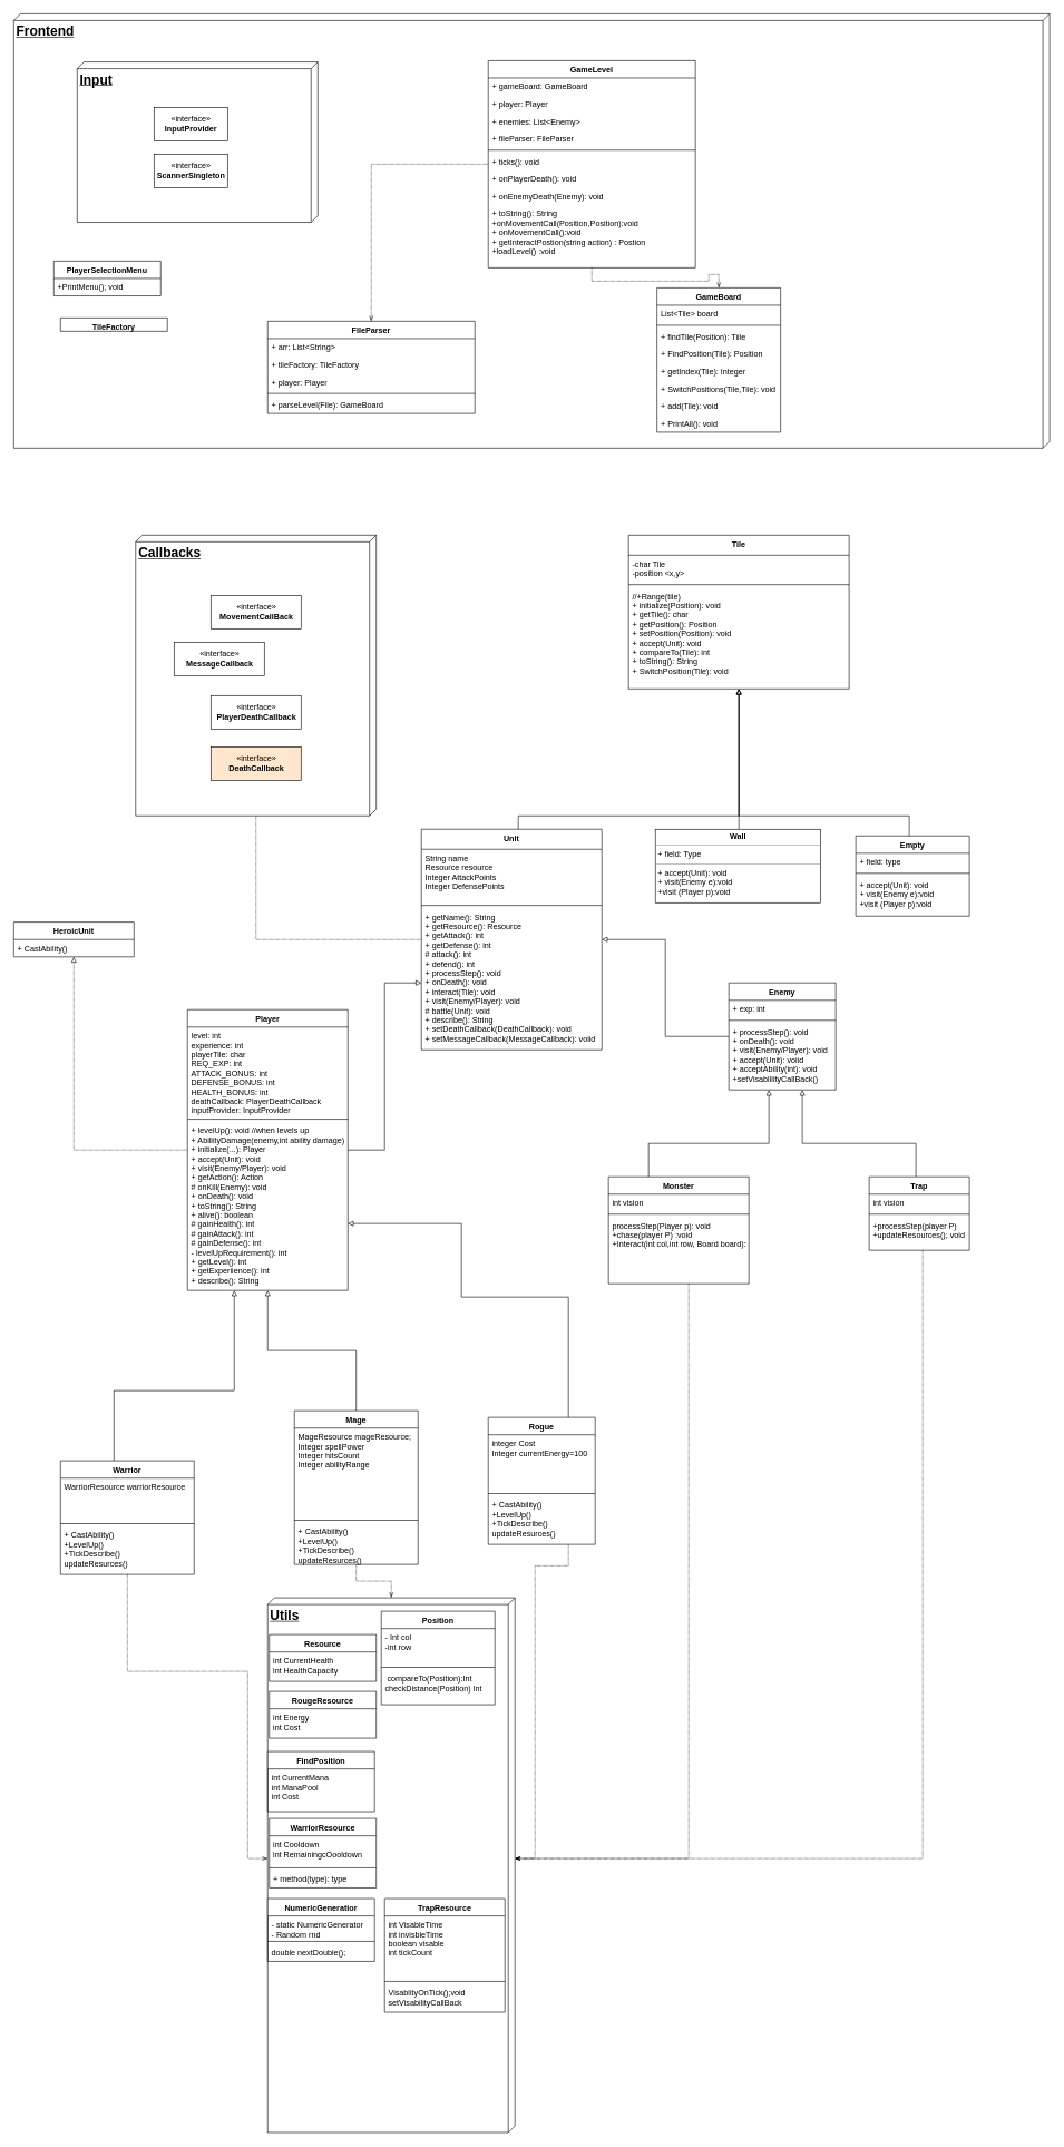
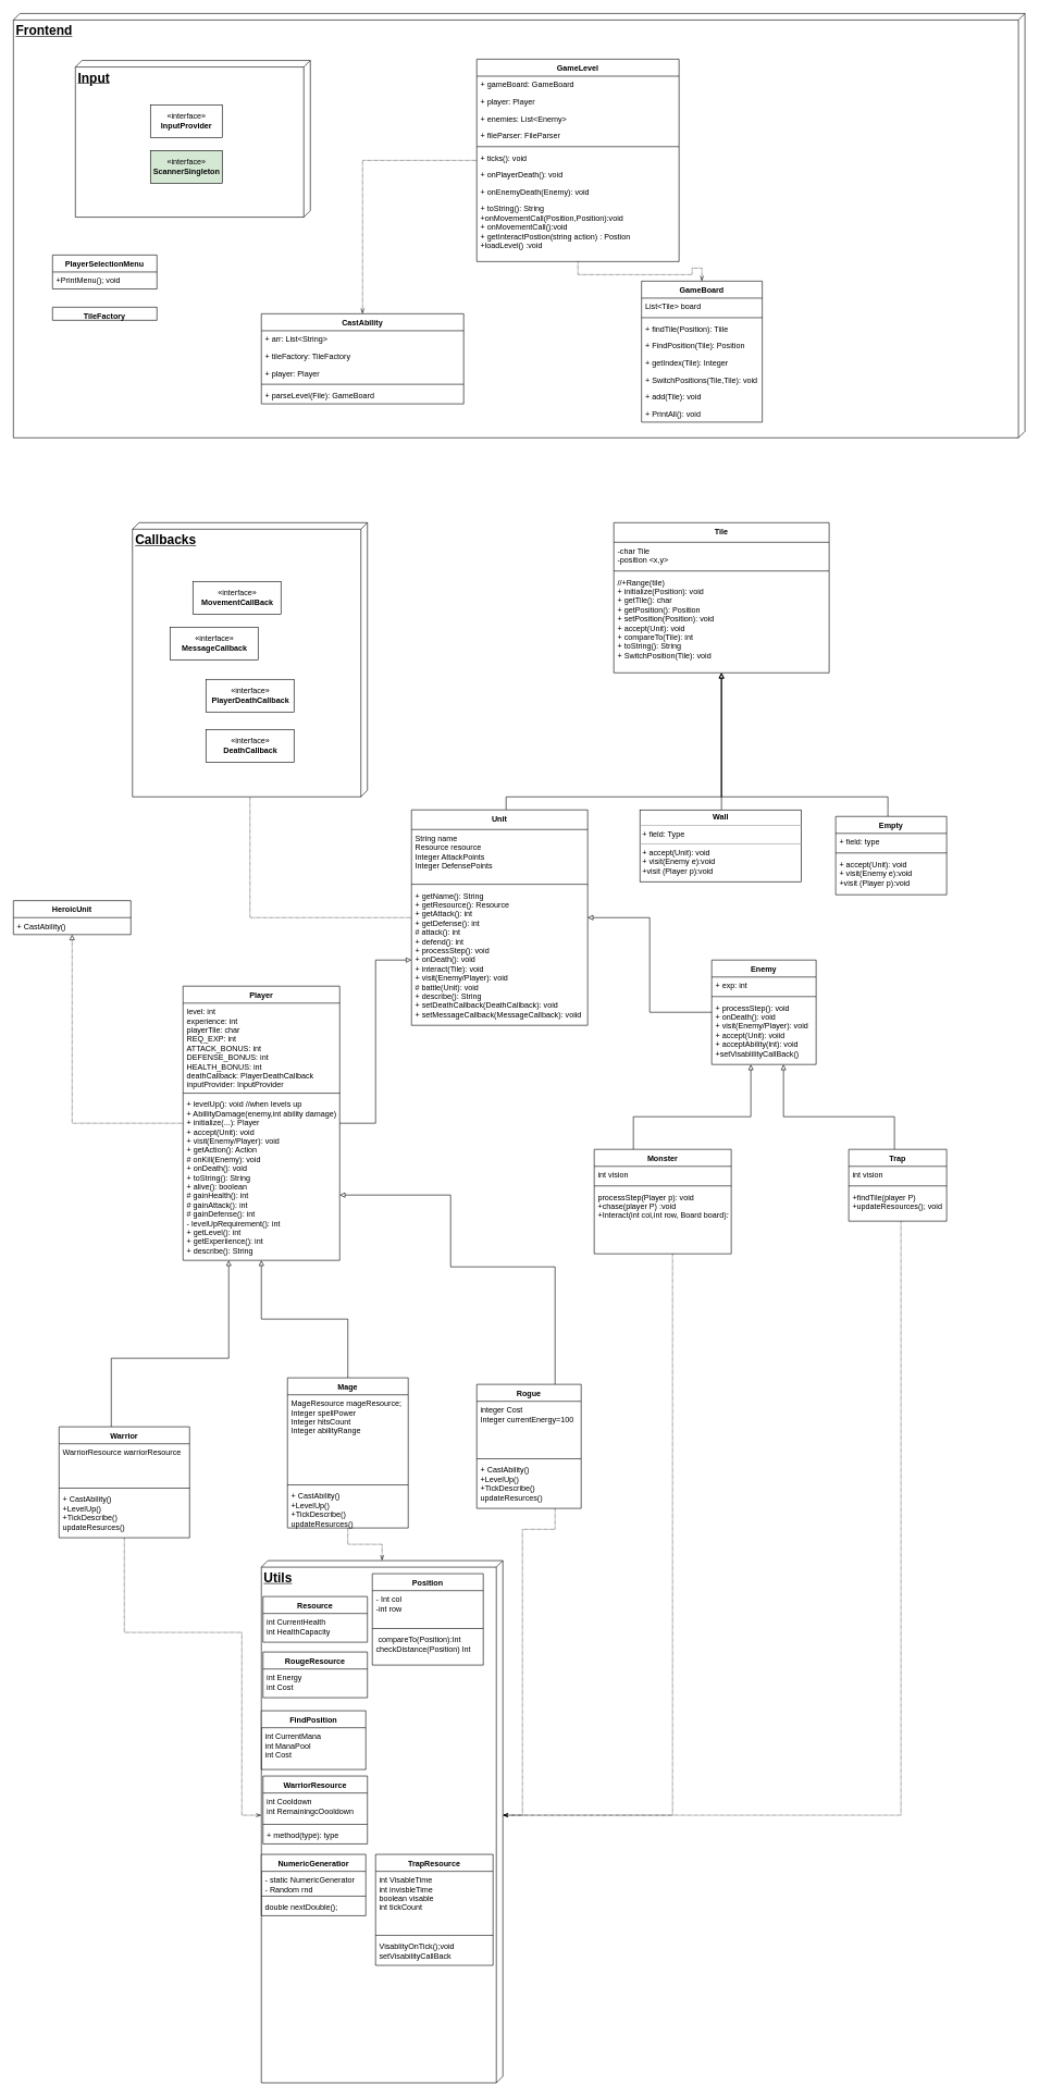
- <mxCell id="118" value="«interface»&lt;br&gt;&lt;b&gt;ScannerSingleton&lt;/b&gt;" style="html=1;" vertex="1" parent="1"><mxGeometry x="230" y="230" width="110" height="50" as="geometry" /></mxCell>
+ <mxCell id="118" value="«interface»&lt;br&gt;&lt;b&gt;ScannerSingleton&lt;/b&gt;" style="html=1;fillColor=#d5e8d4;" vertex="1" parent="1"><mxGeometry x="230" y="230" width="110" height="50" as="geometry" /></mxCell>
- <mxCell id="117" value="TileFactory" style="swimlane;fontStyle=1;align=center;verticalAlign=top;childLayout=stackLayout;horizontal=1;startSize=26;horizontalStack=0;resizeParent=1;resizeParentMax=0;resizeLast=0;collapsible=1;marginBottom=0;" parent="1" vertex="1"><mxGeometry x="90" y="475" width="160" height="20" as="geometry" /></mxCell>
+ <mxCell id="117" value="TileFactory" style="swimlane;fontStyle=1;align=center;verticalAlign=top;childLayout=stackLayout;horizontal=1;startSize=26;horizontalStack=0;resizeParent=1;resizeParentMax=0;resizeLast=0;collapsible=1;marginBottom=0;" parent="1" vertex="1"><mxGeometry x="80" y="470" width="160" height="20" as="geometry" /></mxCell>
- <mxCell id="82" value="FileParser" style="swimlane;fontStyle=1;align=center;verticalAlign=top;childLayout=stackLayout;horizontal=1;startSize=26;horizontalStack=0;resizeParent=1;resizeParentMax=0;resizeLast=0;collapsible=1;marginBottom=0;" parent="1" vertex="1"><mxGeometry x="400" y="480" width="310" height="138" as="geometry" /></mxCell>
+ <mxCell id="82" value="CastAbility" style="swimlane;fontStyle=1;align=center;verticalAlign=top;childLayout=stackLayout;horizontal=1;startSize=26;horizontalStack=0;resizeParent=1;resizeParentMax=0;resizeLast=0;collapsible=1;marginBottom=0;" parent="1" vertex="1"><mxGeometry x="400" y="480" width="310" height="138" as="geometry" /></mxCell>
- <mxCell id="119" value="«interface»&lt;br&gt;&lt;b&gt;MovementCallBack&lt;/b&gt;" style="html=1;" vertex="1" parent="1"><mxGeometry x="315" y="890" width="135" height="50" as="geometry" /></mxCell>
+ <mxCell id="119" value="«interface»&lt;br&gt;&lt;b&gt;MovementCallBack&lt;/b&gt;" style="html=1;" vertex="1" parent="1"><mxGeometry x="295" y="890" width="135" height="50" as="geometry" /></mxCell>
- <mxCell id="92" value="«interface»&lt;br&gt;&lt;b&gt;DeathCallback&lt;/b&gt;" style="html=1;fillColor=#ffe6cc;" parent="1" vertex="1"><mxGeometry x="315" y="1117" width="135" height="50" as="geometry" /></mxCell>
+ <mxCell id="92" value="«interface»&lt;br&gt;&lt;b&gt;DeathCallback&lt;/b&gt;" style="html=1;" parent="1" vertex="1"><mxGeometry x="315" y="1117" width="135" height="50" as="geometry" /></mxCell>
- <mxCell id="69" value="+processStep(player P)&#10;+updateResources(); void" style="text;strokeColor=none;fillColor=none;align=left;verticalAlign=top;spacingLeft=4;spacingRight=4;overflow=hidden;rotatable=0;points=[[0,0.5],[1,0.5]];portConstraint=eastwest;" parent="66" vertex="1"><mxGeometry y="60" width="150" height="50" as="geometry" /></mxCell>
+ <mxCell id="69" value="+findTile(player P)&#10;+updateResources(); void" style="text;strokeColor=none;fillColor=none;align=left;verticalAlign=top;spacingLeft=4;spacingRight=4;overflow=hidden;rotatable=0;points=[[0,0.5],[1,0.5]];portConstraint=eastwest;" parent="66" vertex="1"><mxGeometry y="60" width="150" height="50" as="geometry" /></mxCell>
